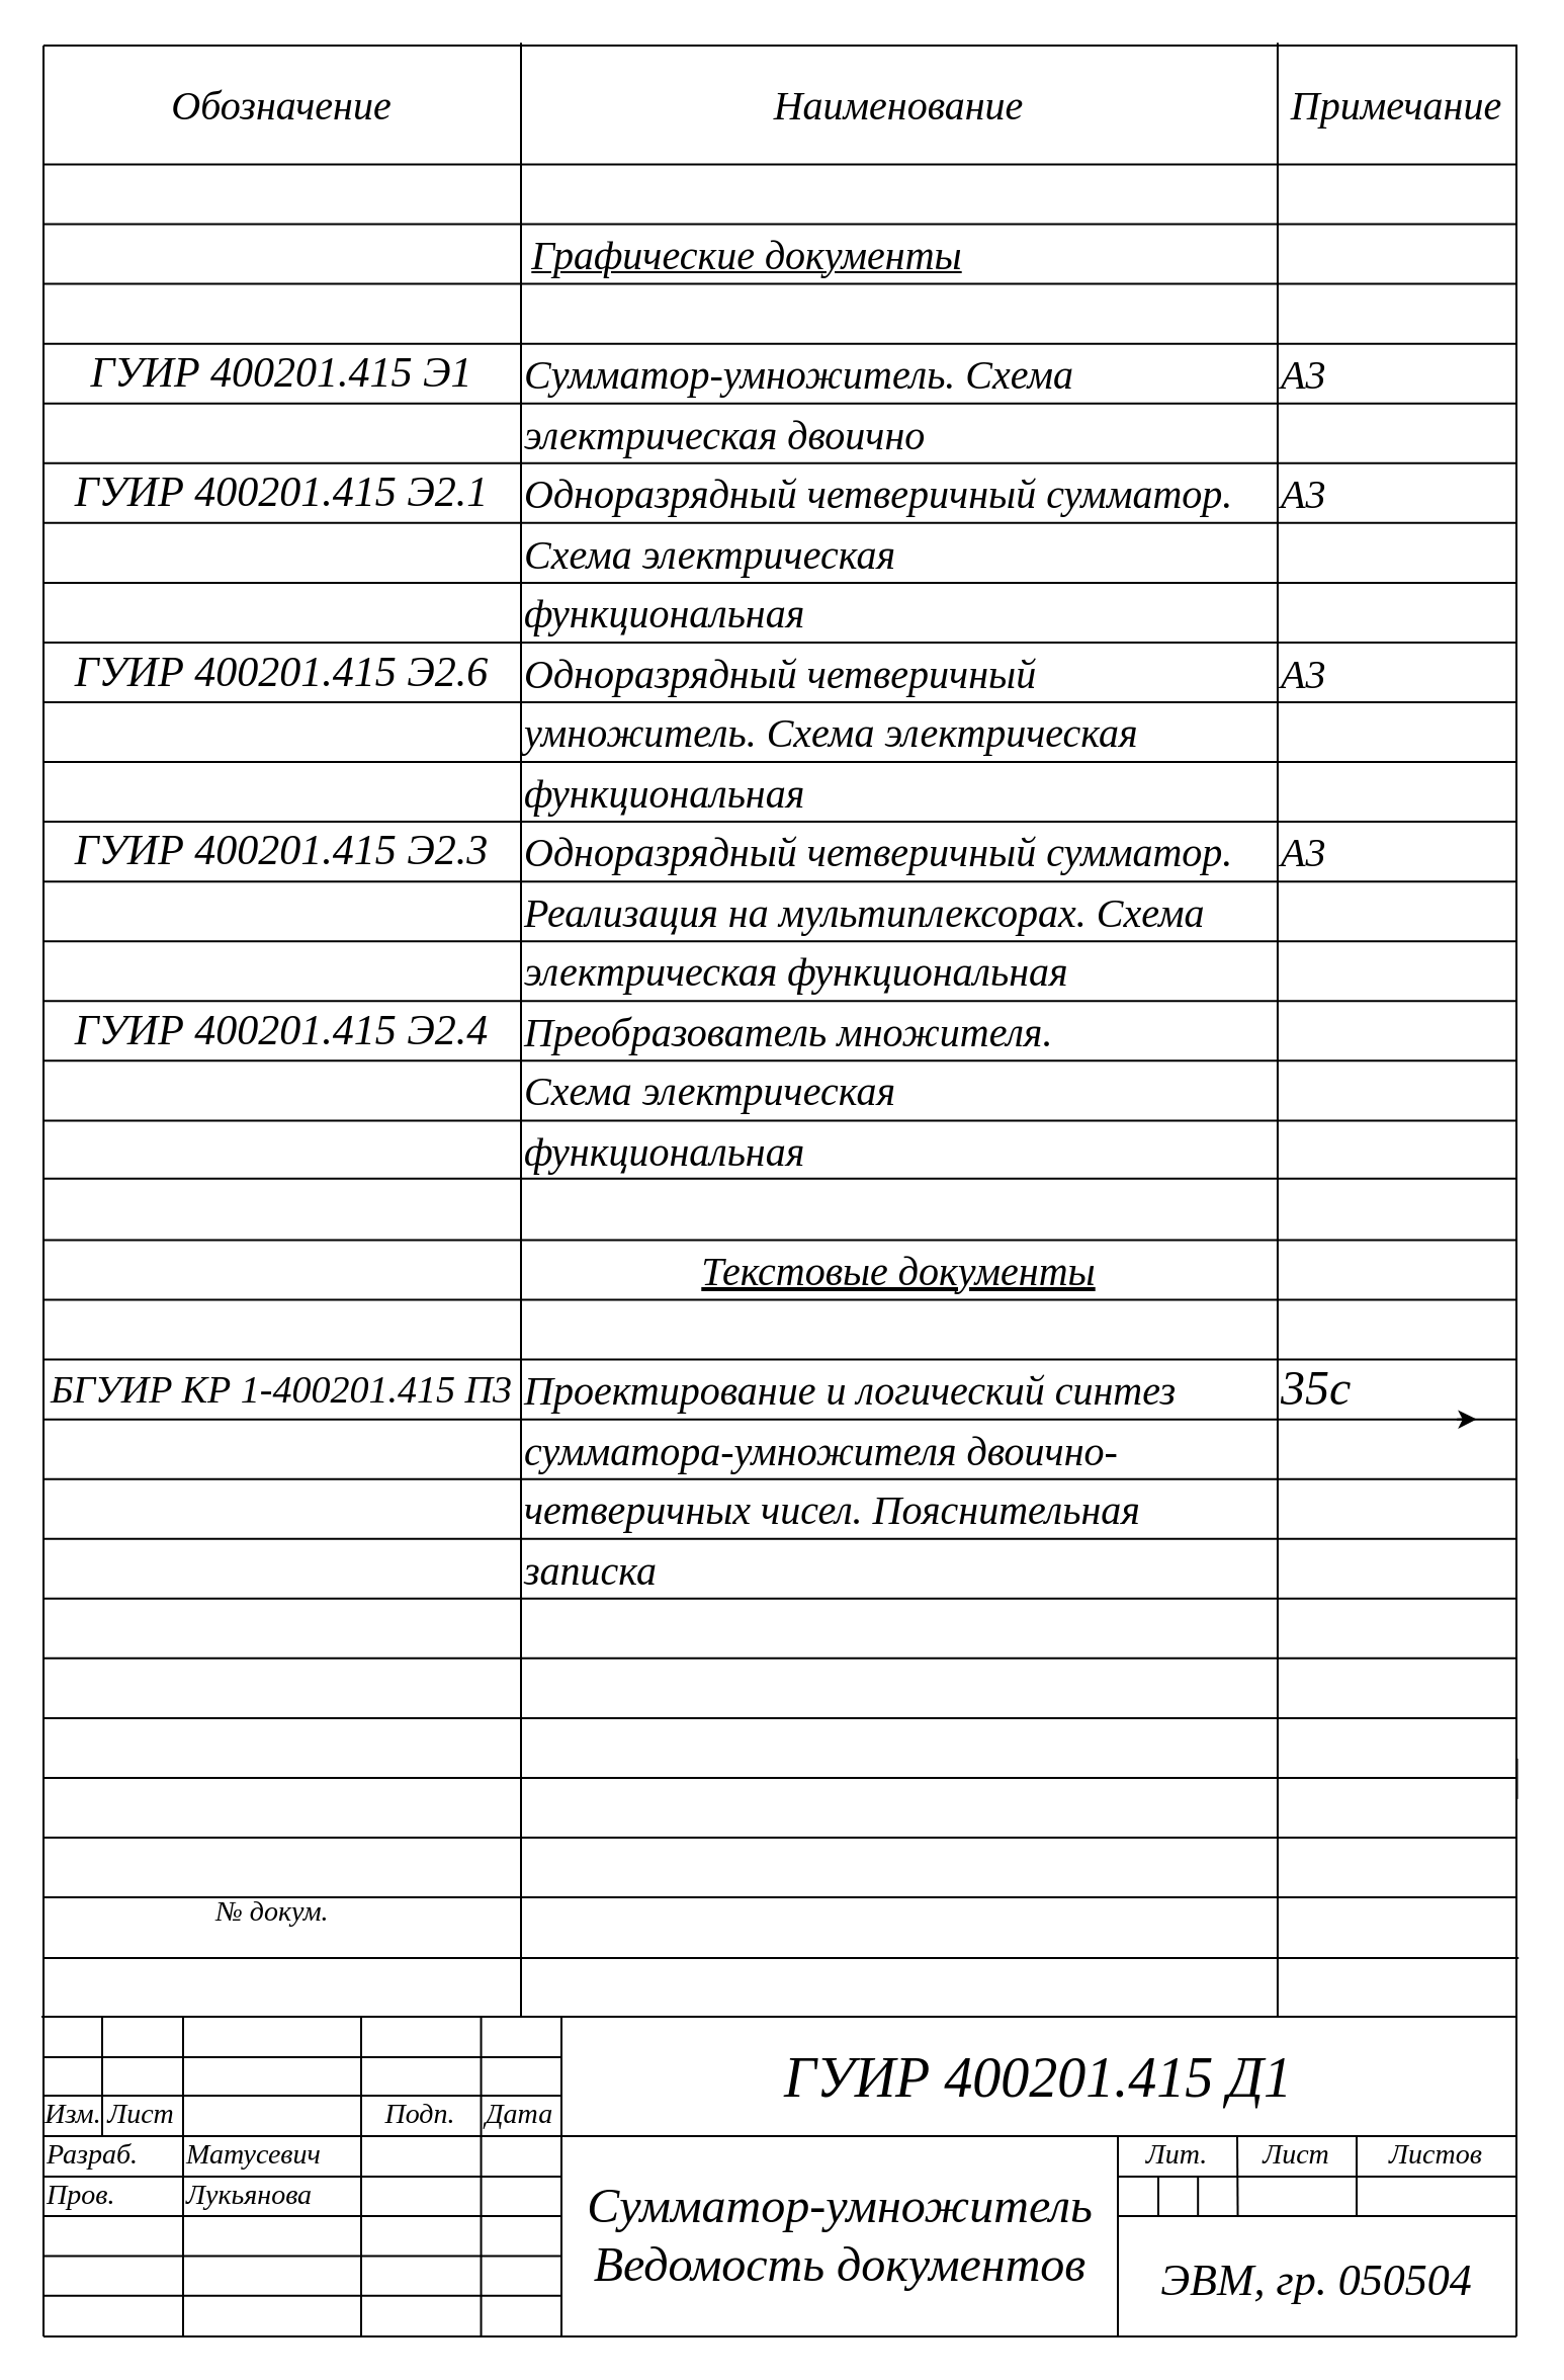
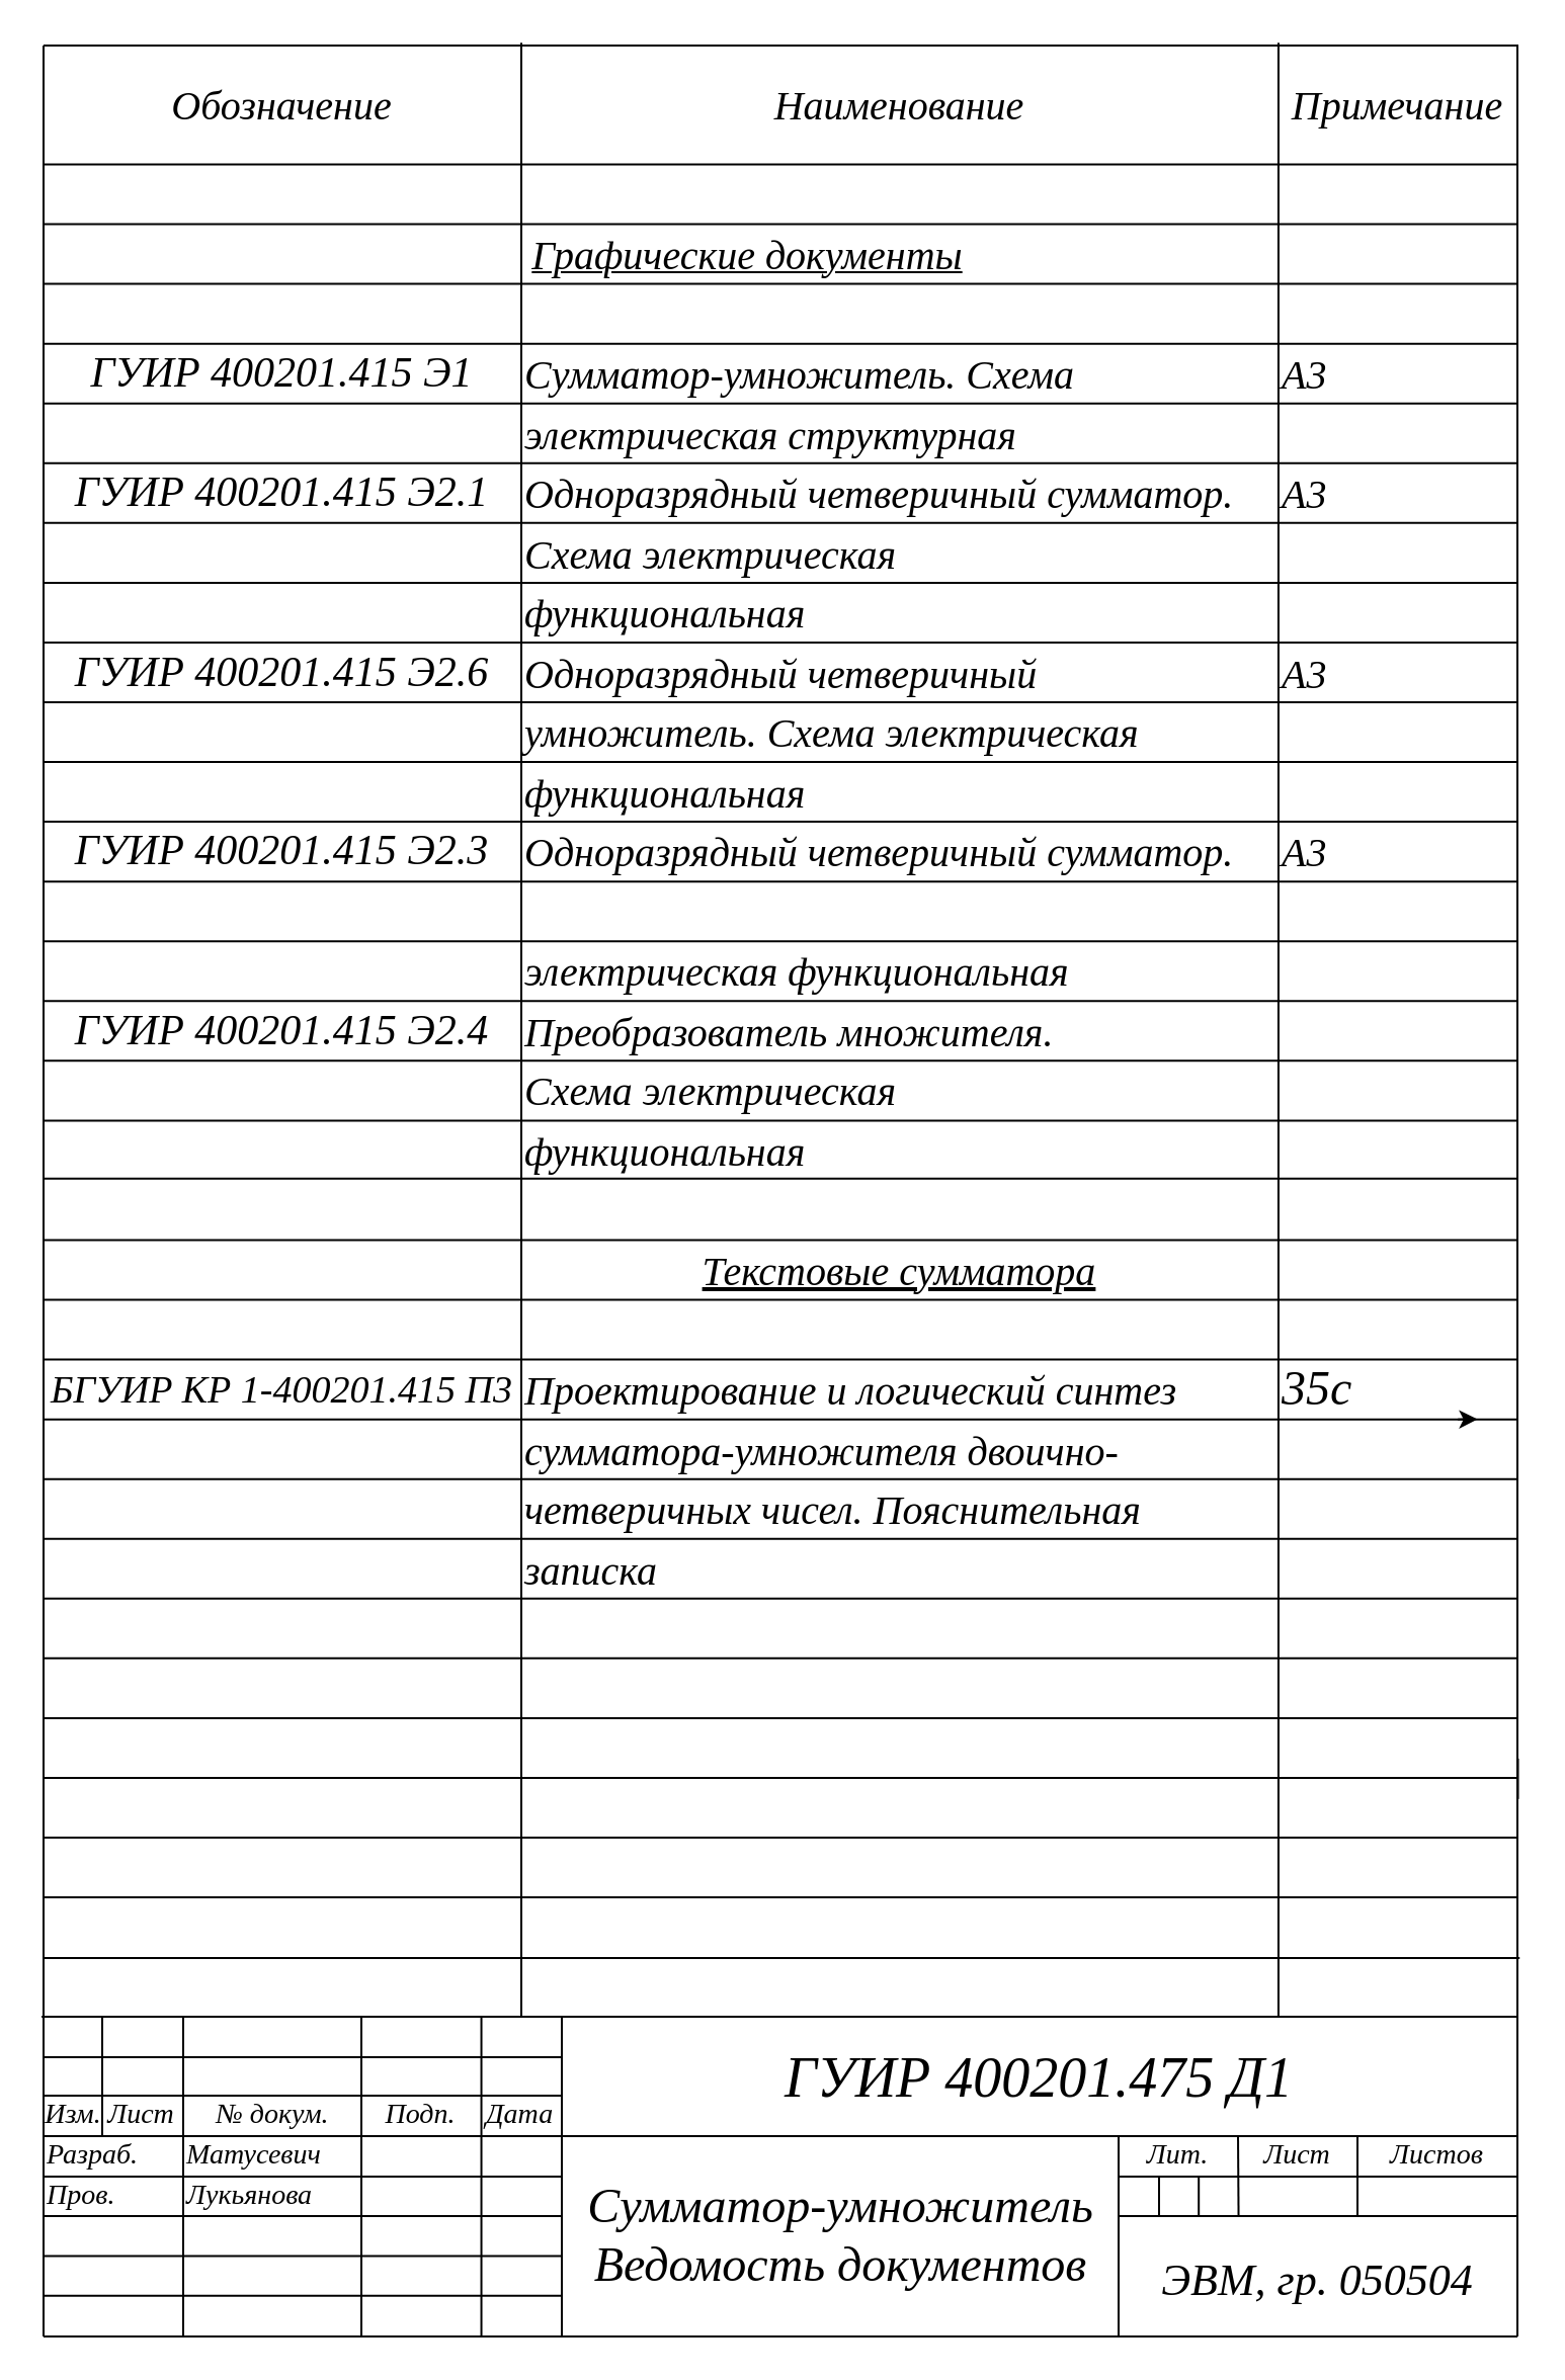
- <mxCell id="79" value="&lt;span style=&quot;font-size: 20px&quot;&gt;&lt;i&gt;электрическая двоично&lt;/i&gt;&lt;/span&gt;" style="text;html=1;strokeColor=none;fillColor=none;align=left;verticalAlign=middle;whiteSpace=wrap;rounded=0;fontFamily=Times New Roman;fontSize=14;" parent="1" vertex="1"><mxGeometry x="256.962" y="198.852" width="374.01" height="29.53" as="geometry" /></mxCell>
+ <mxCell id="79" value="&lt;span style=&quot;font-size: 20px&quot;&gt;&lt;i&gt;электрическая структурная&lt;/i&gt;&lt;/span&gt;" style="text;html=1;strokeColor=none;fillColor=none;align=left;verticalAlign=middle;whiteSpace=wrap;rounded=0;fontFamily=Times New Roman;fontSize=14;" parent="1" vertex="1"><mxGeometry x="256.962" y="198.852" width="374.01" height="29.53" as="geometry" /></mxCell>
- <mxCell id="93" value="&lt;span style=&quot;font-size: 20px&quot;&gt;&lt;i&gt;Реализация на мультиплексорах. Схема&lt;/i&gt;&lt;/span&gt;" style="text;html=1;strokeColor=none;fillColor=none;align=left;verticalAlign=middle;whiteSpace=wrap;rounded=0;fontFamily=Times New Roman;fontSize=14;" parent="1" vertex="1"><mxGeometry x="256.982" y="435.072" width="374.01" height="29.53" as="geometry" /></mxCell>
- <mxCell id="96" value="&lt;span style=&quot;font-size: 20px&quot;&gt;&lt;i&gt;&lt;u&gt;Текстовые документы&lt;/u&gt;&lt;/i&gt;&lt;/span&gt;" style="text;html=1;strokeColor=none;fillColor=none;align=center;verticalAlign=middle;whiteSpace=wrap;rounded=0;fontFamily=Times New Roman;fontSize=14;" parent="1" vertex="1"><mxGeometry x="256.942" y="612.243" width="374.01" height="29.52" as="geometry" /></mxCell>
+ <mxCell id="96" value="&lt;span style=&quot;font-size: 20px&quot;&gt;&lt;i&gt;&lt;u&gt;Текстовые сумматора&lt;/u&gt;&lt;/i&gt;&lt;/span&gt;" style="text;html=1;strokeColor=none;fillColor=none;align=center;verticalAlign=middle;whiteSpace=wrap;rounded=0;fontFamily=Times New Roman;fontSize=14;" parent="1" vertex="1"><mxGeometry x="256.942" y="612.243" width="374.01" height="29.52" as="geometry" /></mxCell>
- <mxCell id="32" value="№ докум." style="text;html=1;strokeColor=none;fillColor=none;align=center;verticalAlign=middle;whiteSpace=wrap;rounded=0;fontFamily=Times New Roman;fontSize=14;fontStyle=2" parent="1" vertex="1"><mxGeometry x="89.64" y="934.81" width="88.57" height="20.32" as="geometry" /></mxCell>
+ <mxCell id="32" value="№ докум." style="text;html=1;strokeColor=none;fillColor=none;align=center;verticalAlign=middle;whiteSpace=wrap;rounded=0;fontFamily=Times New Roman;fontSize=14;fontStyle=2" parent="1" vertex="1"><mxGeometry x="89.64" y="1034.81" width="88.57" height="20.32" as="geometry" /></mxCell>
- <mxCell id="26" value="&lt;i&gt;ГУИР 400201.415 Д1&lt;/i&gt;" style="text;html=1;strokeColor=none;fillColor=none;align=center;verticalAlign=middle;whiteSpace=wrap;rounded=0;fontFamily=Times New Roman;fontSize=28;" parent="1" vertex="1"><mxGeometry x="276.64" y="996.09" width="472.43" height="59.05" as="geometry" /></mxCell>
+ <mxCell id="26" value="&lt;i&gt;ГУИР 400201.475 Д1&lt;/i&gt;" style="text;html=1;strokeColor=none;fillColor=none;align=center;verticalAlign=middle;whiteSpace=wrap;rounded=0;fontFamily=Times New Roman;fontSize=28;" parent="1" vertex="1"><mxGeometry x="276.64" y="996.09" width="472.43" height="59.05" as="geometry" /></mxCell>
